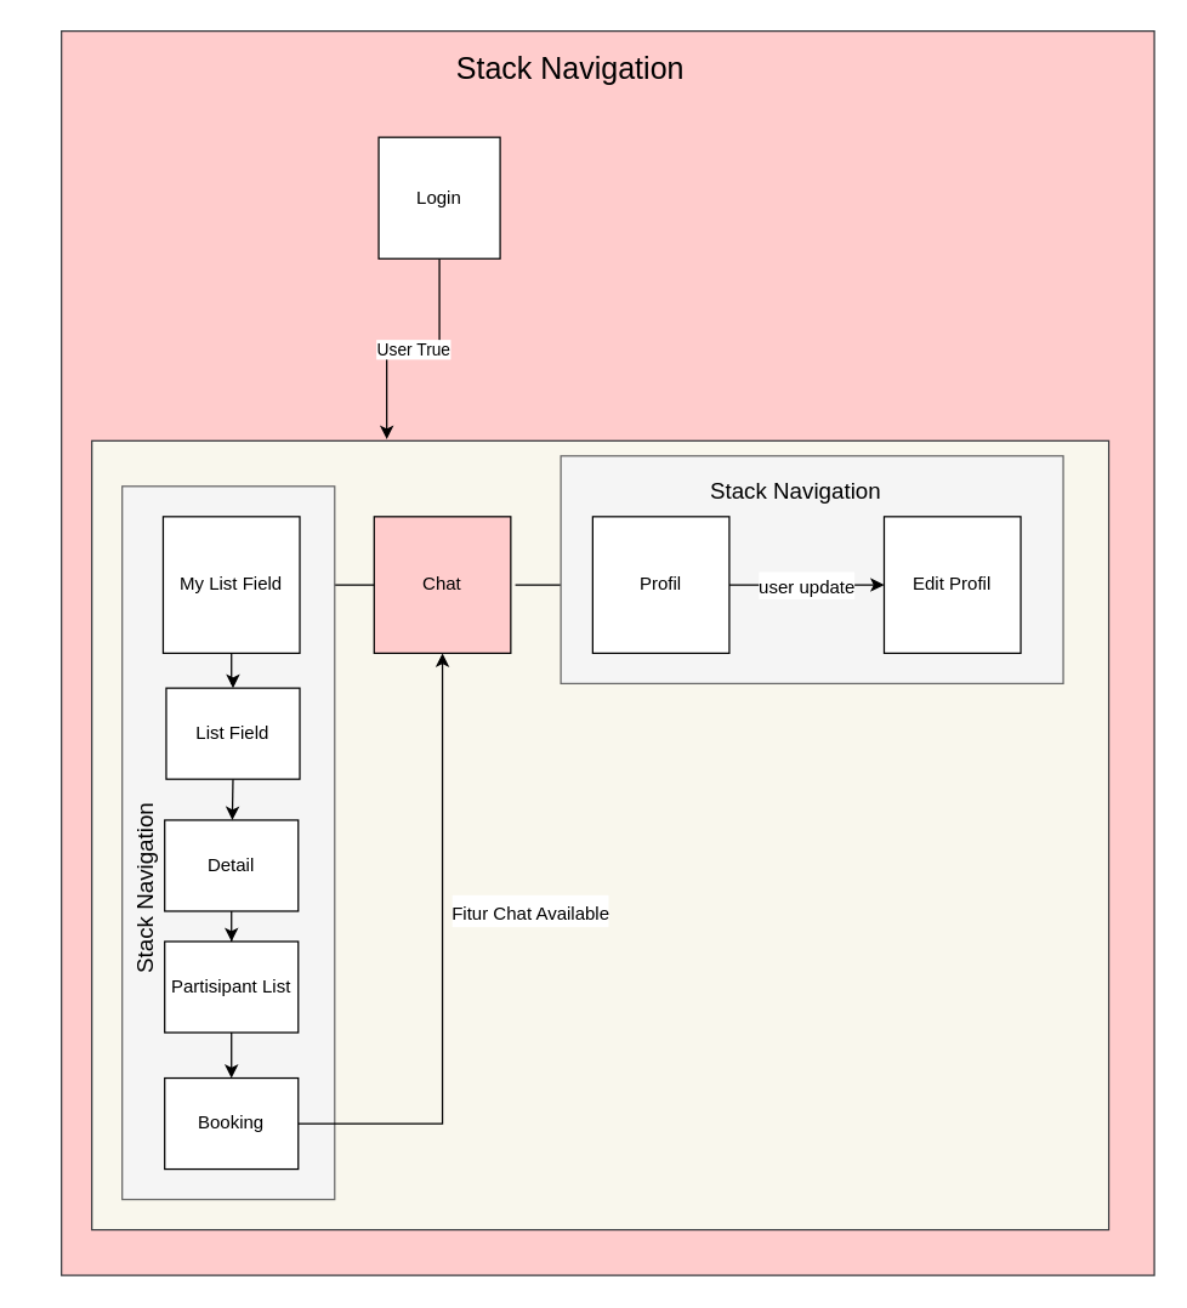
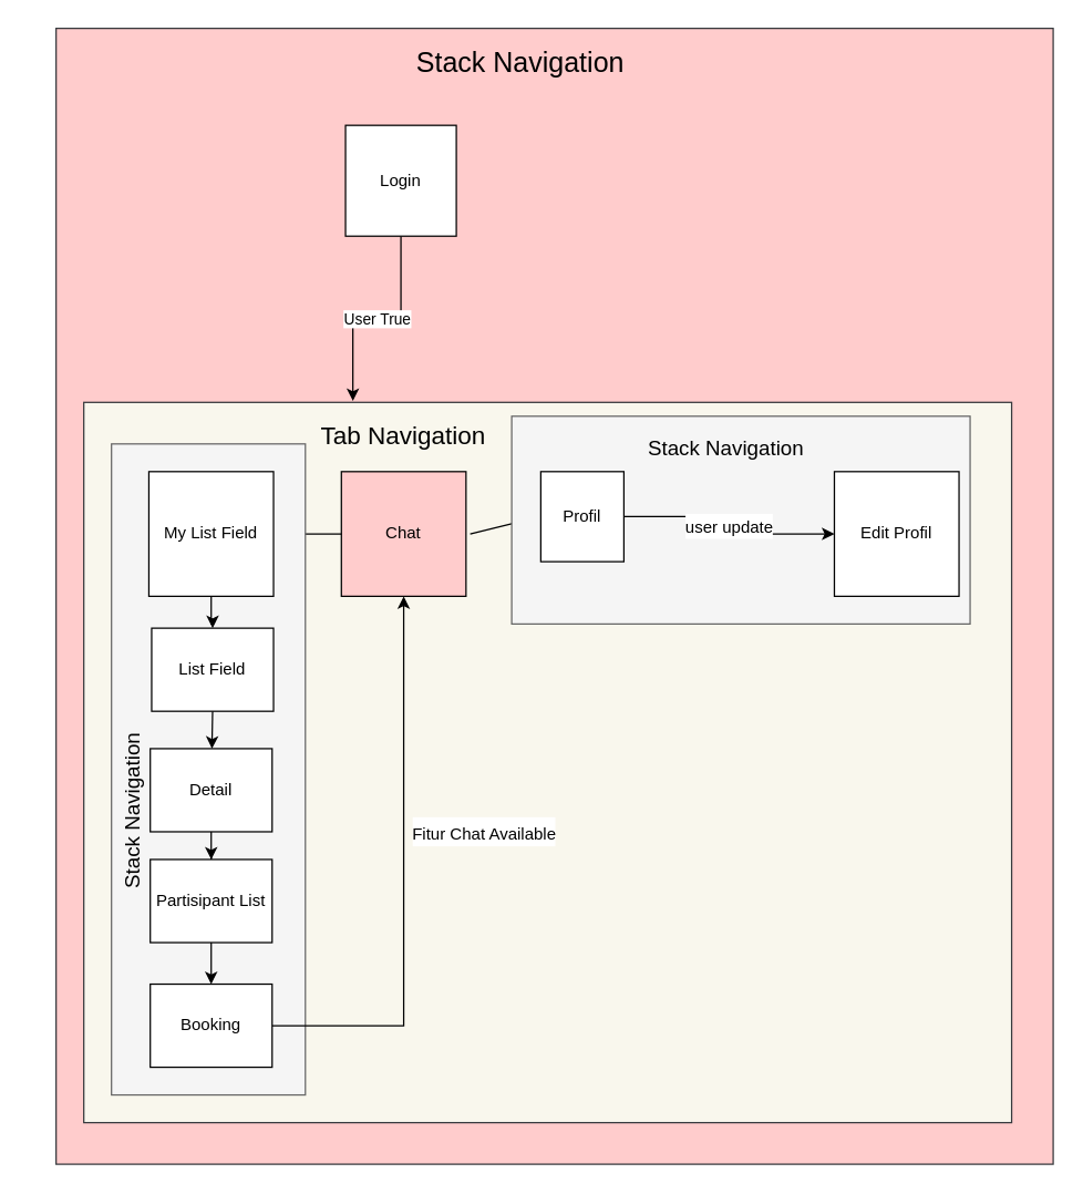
+ <mxCell id="9" value="&lt;font style=&quot;font-size: 18px;&quot;&gt;Tab Navigation&lt;/font&gt;" style="text;html=1;strokeColor=none;fillColor=none;align=center;verticalAlign=middle;whiteSpace=wrap;rounded=0;" vertex="1" parent="1"><mxGeometry x="226" y="300" width="130" height="30" as="geometry" /></mxCell>
- <mxCell id="26" value="Profil" style="whiteSpace=wrap;html=1;aspect=fixed;" vertex="1" parent="1"><mxGeometry x="390" y="340" width="90" height="90" as="geometry" /></mxCell>
+ <mxCell id="26" value="Profil" style="whiteSpace=wrap;html=1;aspect=fixed;" vertex="1" parent="1"><mxGeometry x="390" y="340" width="60" height="65" as="geometry" /></mxCell>
- <mxCell id="24" value="Edit Profil" style="whiteSpace=wrap;html=1;aspect=fixed;" vertex="1" parent="1"><mxGeometry x="582" y="340" width="90" height="90" as="geometry" /></mxCell>
+ <mxCell id="24" value="Edit Profil" style="whiteSpace=wrap;html=1;aspect=fixed;" vertex="1" parent="1"><mxGeometry x="602" y="340" width="90" height="90" as="geometry" /></mxCell>
